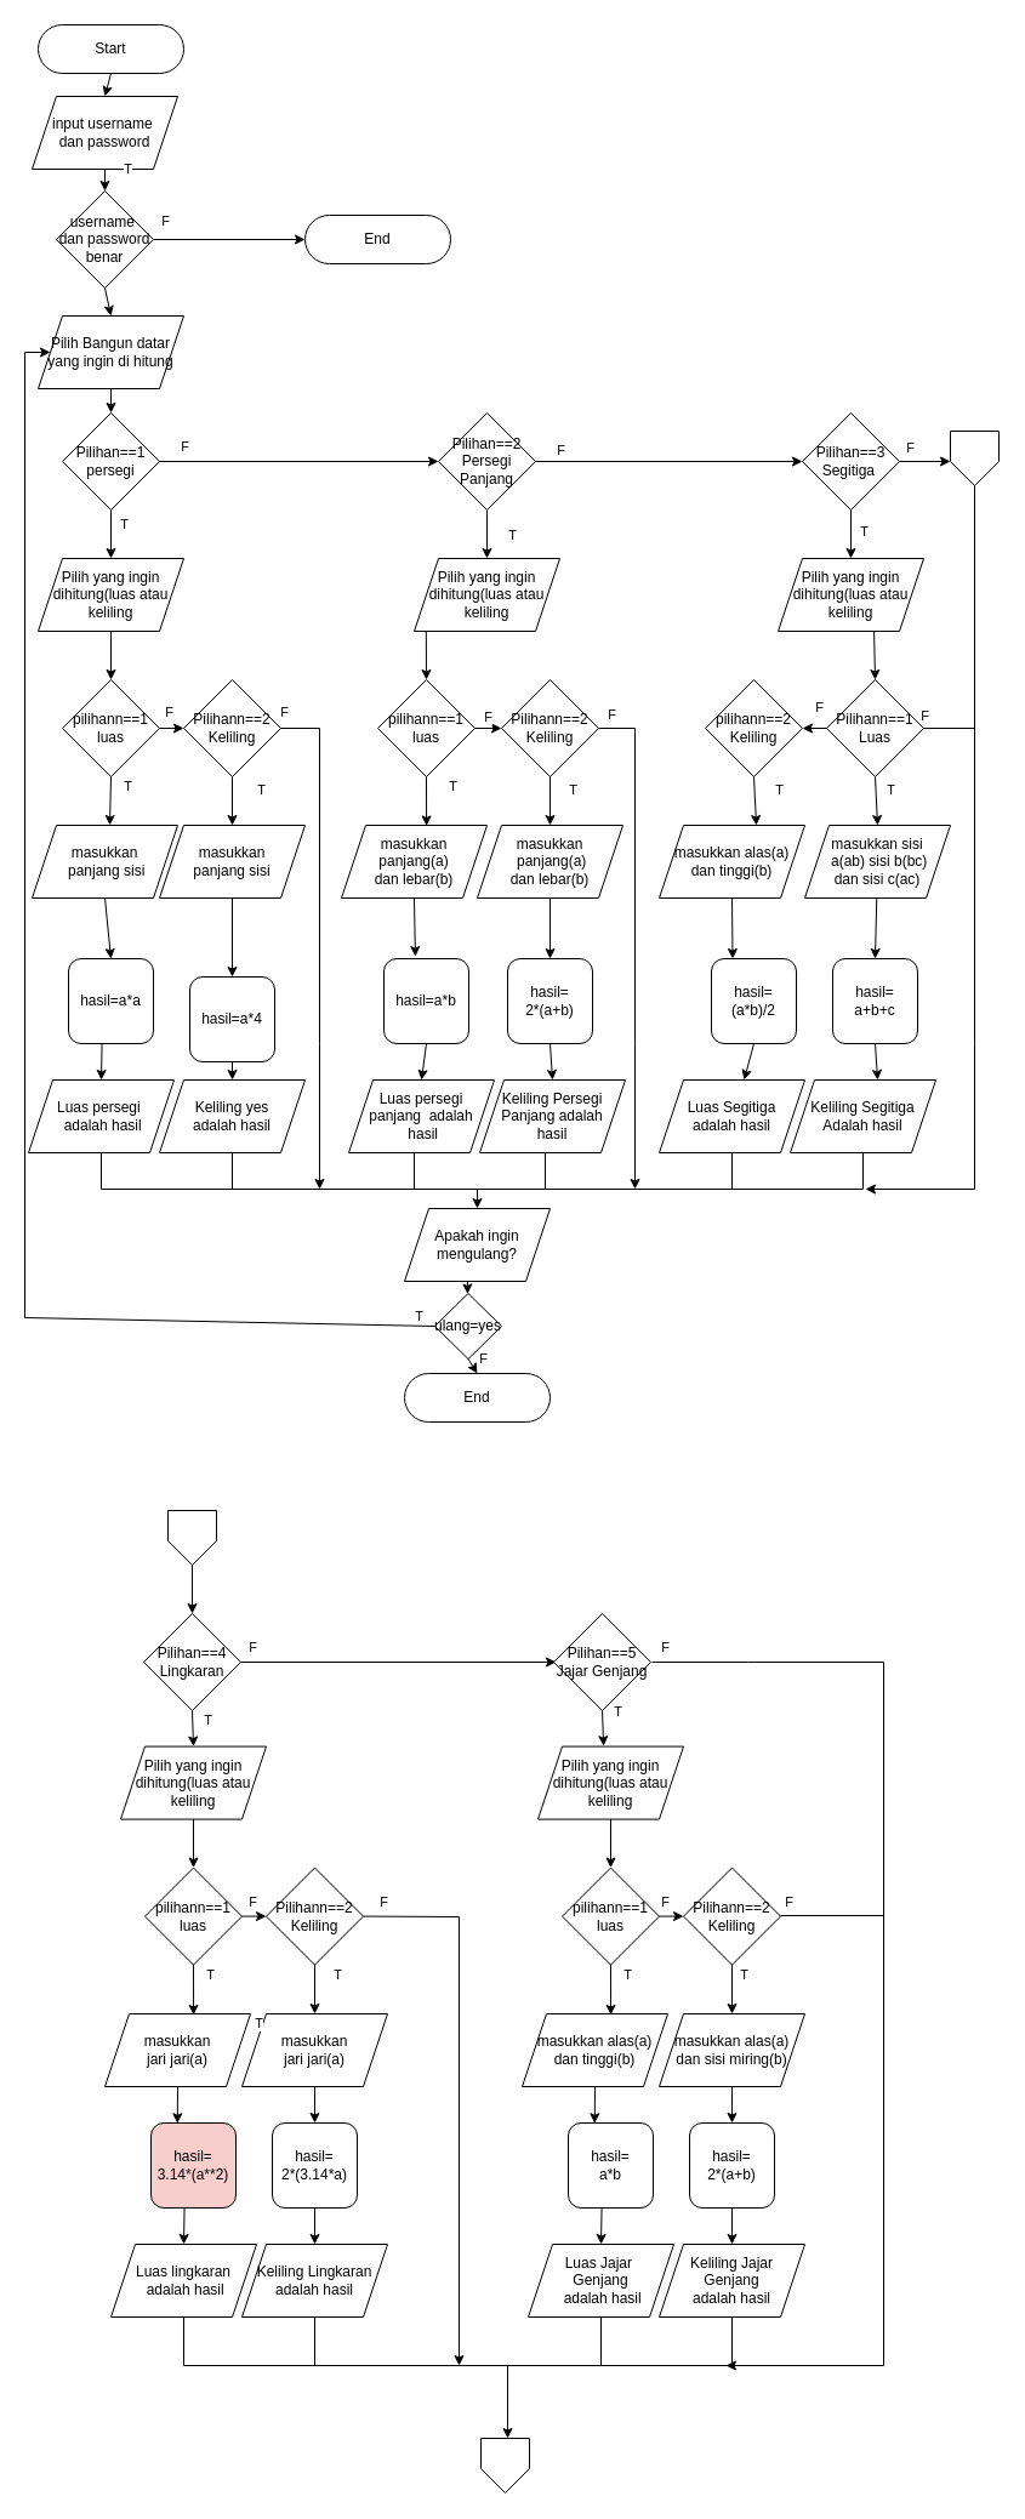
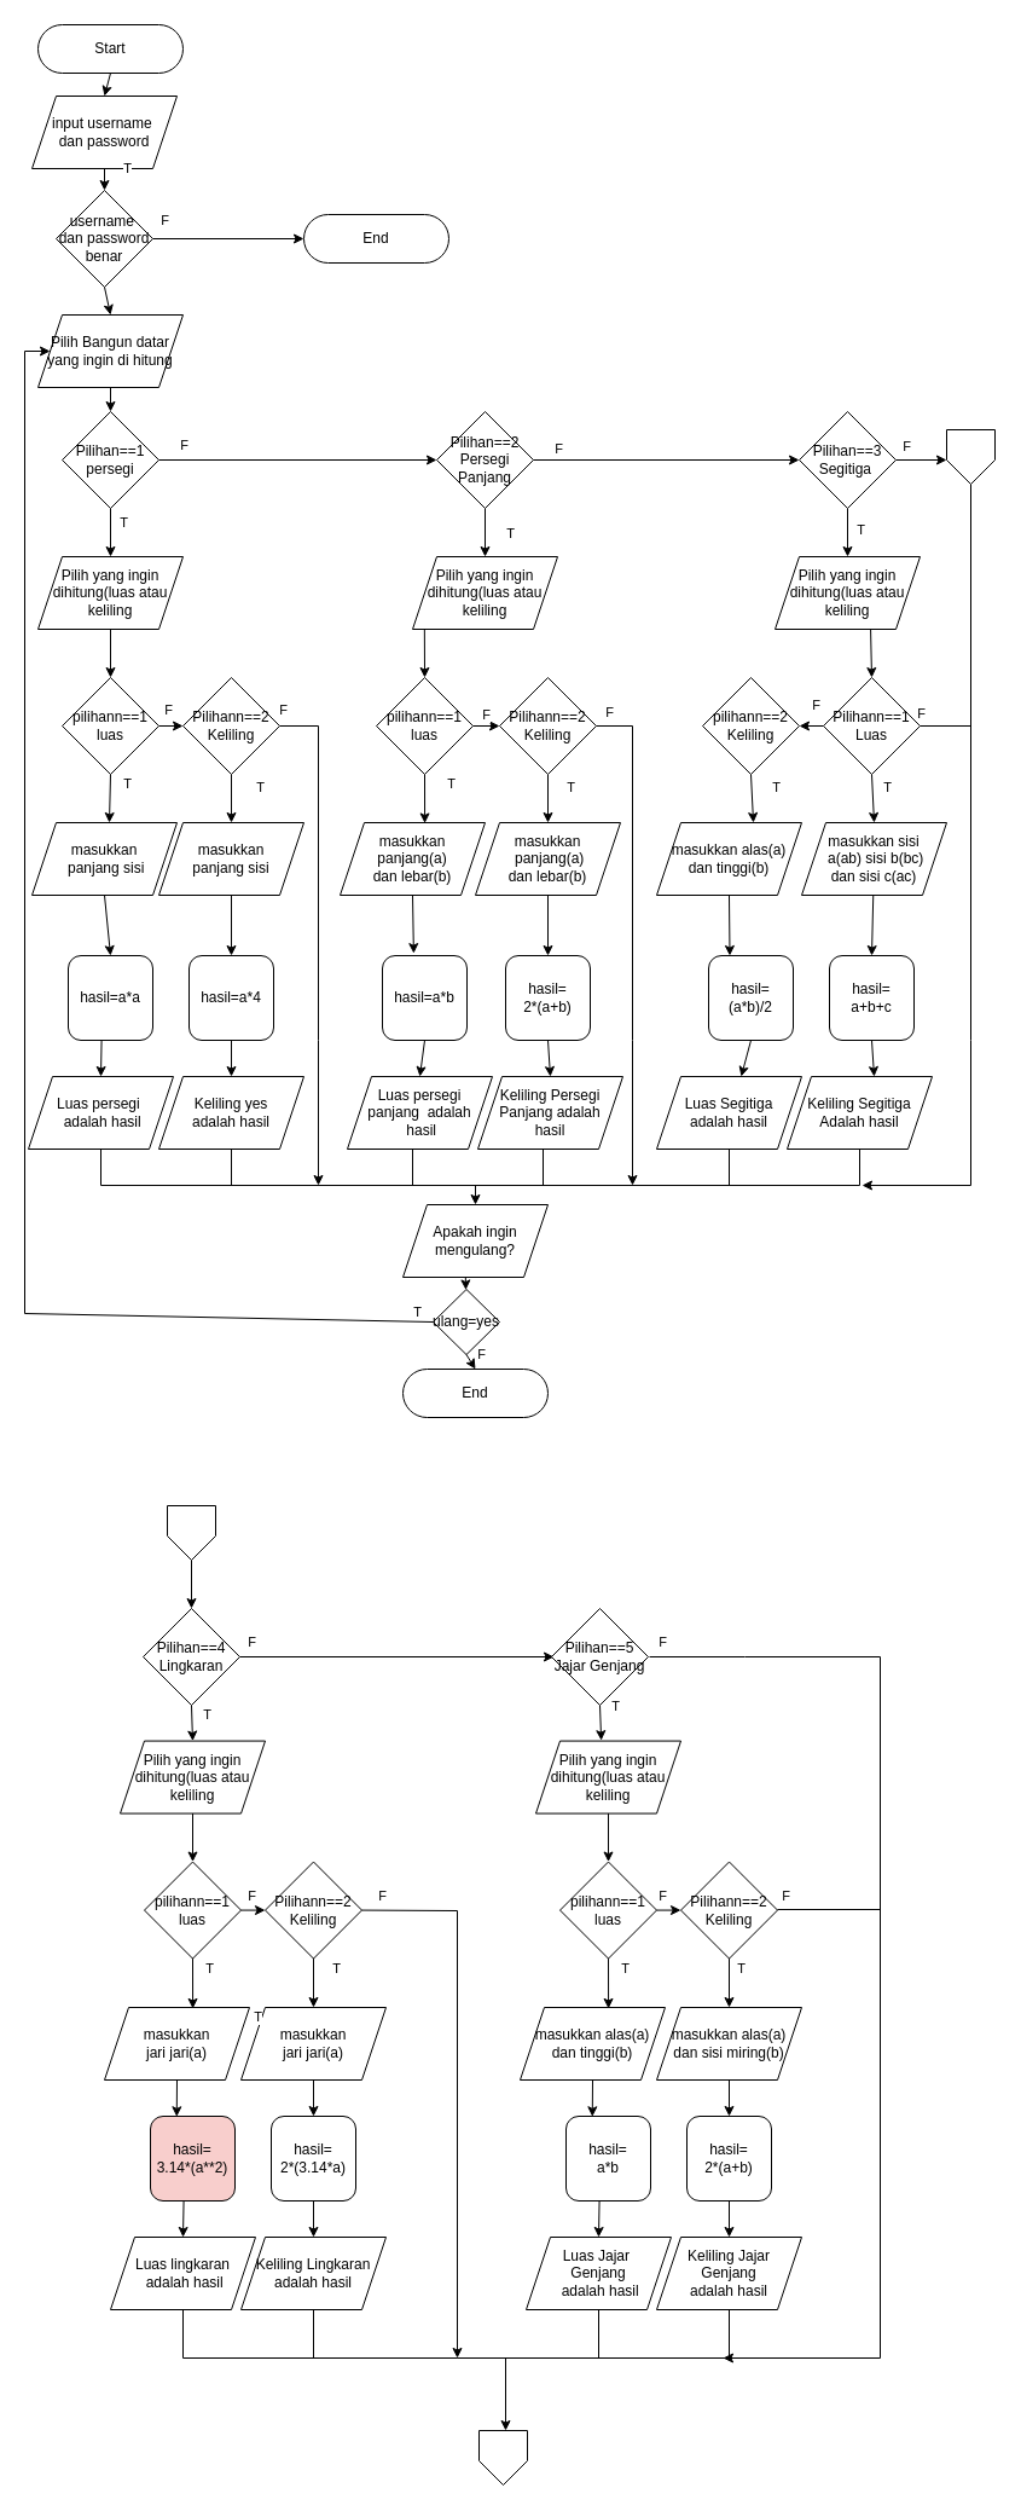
- <mxCell id="41" value="hasil=a*4" style="rounded=1;whiteSpace=wrap;html=1;" parent="1" vertex="1"><mxGeometry x="156" y="805" width="70" height="70" as="geometry" /></mxCell>
+ <mxCell id="41" value="hasil=a*4" style="rounded=1;whiteSpace=wrap;html=1;" parent="1" vertex="1"><mxGeometry x="156" y="790" width="70" height="70" as="geometry" /></mxCell>
